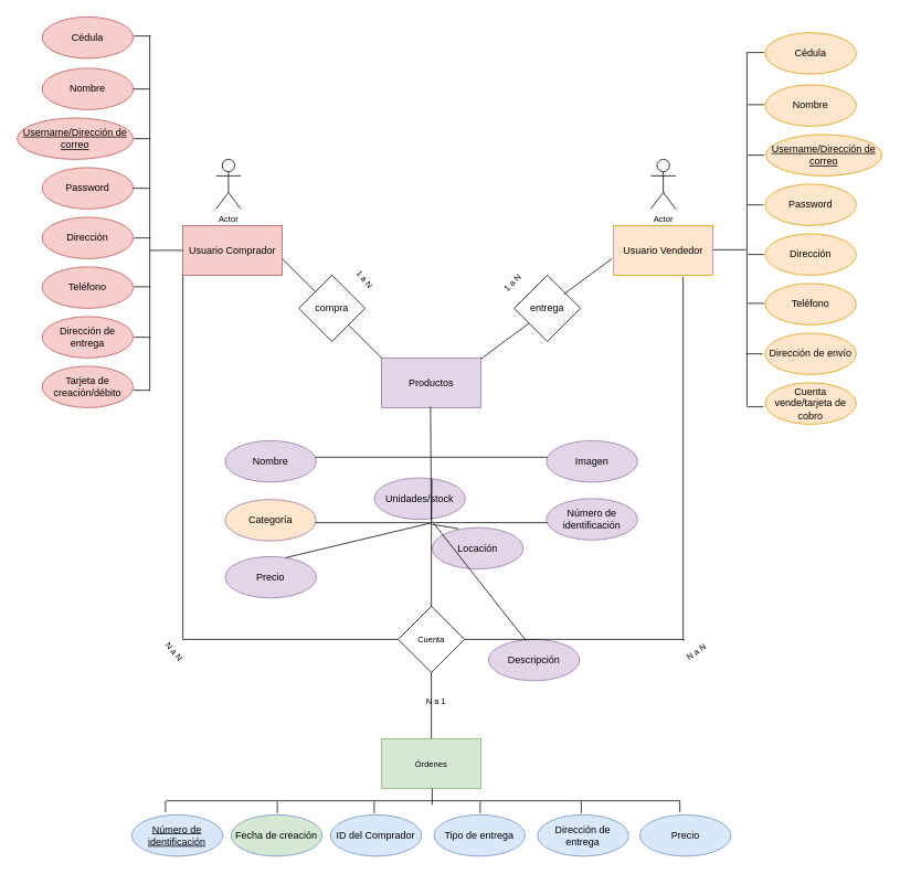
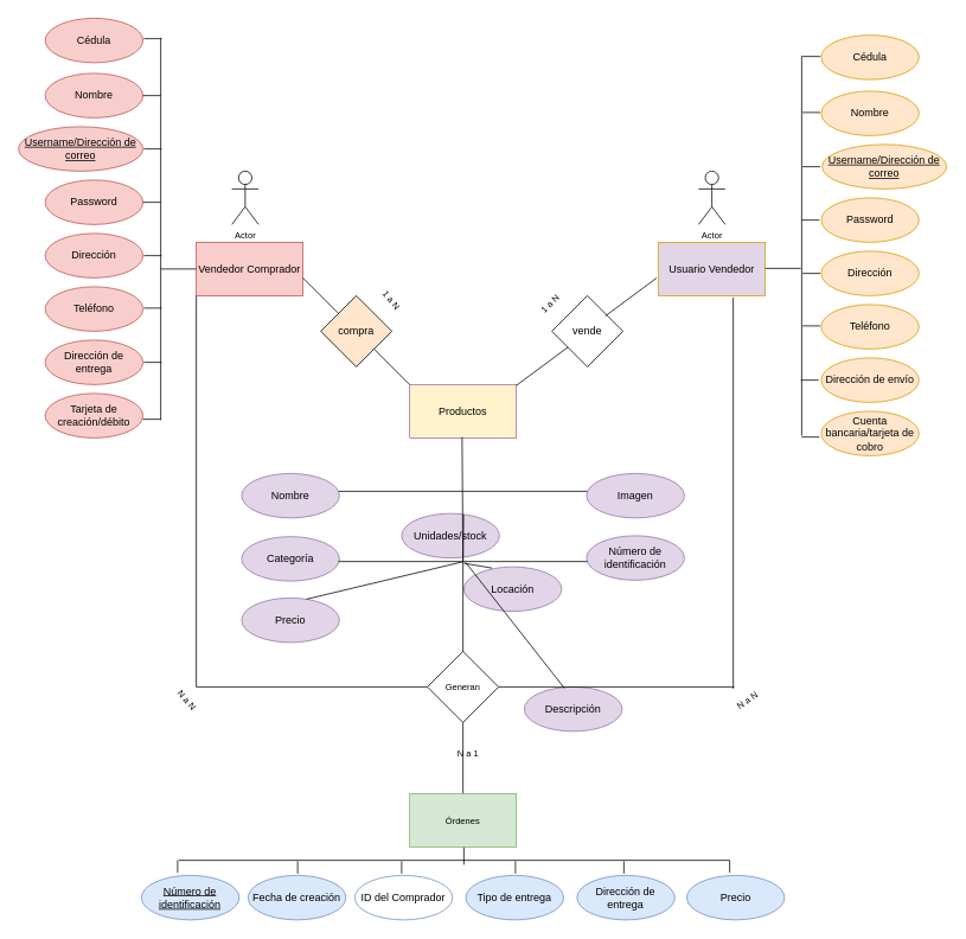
- <mxCell id="2" value="Usuario Comprador" style="rounded=0;whiteSpace=wrap;html=1;fillColor=#f8cecc;strokeColor=#b85450;" parent="1" vertex="1"><mxGeometry x="220" y="272" width="120" height="60" as="geometry" /></mxCell>
+ <mxCell id="2" value="Vendedor Comprador" style="rounded=0;whiteSpace=wrap;html=1;fillColor=#f8cecc;strokeColor=#b85450;" parent="1" vertex="1"><mxGeometry x="220" y="272" width="120" height="60" as="geometry" /></mxCell>
- <mxCell id="3" value="Usuario Vendedor" style="rounded=0;whiteSpace=wrap;html=1;fillColor=#ffe6cc;strokeColor=#d79b00;" parent="1" vertex="1"><mxGeometry x="740" y="272" width="120" height="60" as="geometry" /></mxCell>
+ <mxCell id="3" value="Usuario Vendedor" style="rounded=0;whiteSpace=wrap;html=1;fillColor=#e1d5e7;strokeColor=#d79b00;" parent="1" vertex="1"><mxGeometry x="740" y="272" width="120" height="60" as="geometry" /></mxCell>
- <mxCell id="5" value="compra" style="rhombus;whiteSpace=wrap;html=1;" parent="1" vertex="1"><mxGeometry x="360" y="332" width="80" height="80" as="geometry" /></mxCell>
+ <mxCell id="5" value="compra" style="rhombus;whiteSpace=wrap;html=1;fillColor=#ffe6cc;" parent="1" vertex="1"><mxGeometry x="360" y="332" width="80" height="80" as="geometry" /></mxCell>
- <mxCell id="6" value="entrega" style="rhombus;whiteSpace=wrap;html=1;" parent="1" vertex="1"><mxGeometry x="620" y="332" width="80" height="80" as="geometry" /></mxCell>
+ <mxCell id="6" value="vende" style="rhombus;whiteSpace=wrap;html=1;" parent="1" vertex="1"><mxGeometry x="620" y="332" width="80" height="80" as="geometry" /></mxCell>
- <mxCell id="4" value="Productos" style="rounded=0;whiteSpace=wrap;html=1;fillColor=#e1d5e7;strokeColor=#9673a6;" parent="1" vertex="1"><mxGeometry x="460" y="432" width="120" height="60" as="geometry" /></mxCell>
+ <mxCell id="4" value="Productos" style="rounded=0;whiteSpace=wrap;html=1;fillColor=#fff2cc;strokeColor=#9673a6;" parent="1" vertex="1"><mxGeometry x="460" y="432" width="120" height="60" as="geometry" /></mxCell>
- <mxCell id="32" value="Cuenta vende/tarjeta de cobro" style="ellipse;whiteSpace=wrap;html=1;fillColor=#ffe6cc;strokeColor=#d79b00;" parent="1" vertex="1"><mxGeometry x="923" y="462" width="110" height="50" as="geometry" /></mxCell>
+ <mxCell id="32" value="Cuenta bancaria/tarjeta de cobro" style="ellipse;whiteSpace=wrap;html=1;fillColor=#ffe6cc;strokeColor=#d79b00;" parent="1" vertex="1"><mxGeometry x="923" y="462" width="110" height="50" as="geometry" /></mxCell>
- <mxCell id="46" value="Categoría" style="ellipse;whiteSpace=wrap;html=1;fillColor=#ffe6cc;strokeColor=#9673a6;" parent="1" vertex="1"><mxGeometry x="271" y="603" width="110" height="50" as="geometry" /></mxCell>
+ <mxCell id="46" value="Categoría" style="ellipse;whiteSpace=wrap;html=1;fillColor=#e1d5e7;strokeColor=#9673a6;" parent="1" vertex="1"><mxGeometry x="271" y="603" width="110" height="50" as="geometry" /></mxCell>
- <mxCell id="70" value="Cuenta" style="rhombus;whiteSpace=wrap;html=1;fontSize=10;" parent="1" vertex="1"><mxGeometry x="480" y="732" width="80" height="80" as="geometry" /></mxCell>
+ <mxCell id="70" value="Generan" style="rhombus;whiteSpace=wrap;html=1;fontSize=10;" parent="1" vertex="1"><mxGeometry x="480" y="732" width="80" height="80" as="geometry" /></mxCell>
- <mxCell id="79" value="Fecha de creación" style="ellipse;whiteSpace=wrap;html=1;fillColor=#d5e8d4;strokeColor=#6c8ebf;" parent="1" vertex="1"><mxGeometry x="278.25" y="984" width="110" height="50" as="geometry" /></mxCell>
+ <mxCell id="79" value="Fecha de creación" style="ellipse;whiteSpace=wrap;html=1;fillColor=#dae8fc;strokeColor=#6c8ebf;" parent="1" vertex="1"><mxGeometry x="278.25" y="984" width="110" height="50" as="geometry" /></mxCell>
- <mxCell id="72" value="ID del Comprador" style="ellipse;whiteSpace=wrap;html=1;fillColor=#dae8fc;strokeColor=#6c8ebf;" parent="1" vertex="1"><mxGeometry x="398.25" y="984" width="110" height="50" as="geometry" /></mxCell>
+ <mxCell id="72" value="ID del Comprador" style="ellipse;whiteSpace=wrap;html=1;fillColor=#ffffff;strokeColor=#6c8ebf;" parent="1" vertex="1"><mxGeometry x="398.25" y="984" width="110" height="50" as="geometry" /></mxCell>
